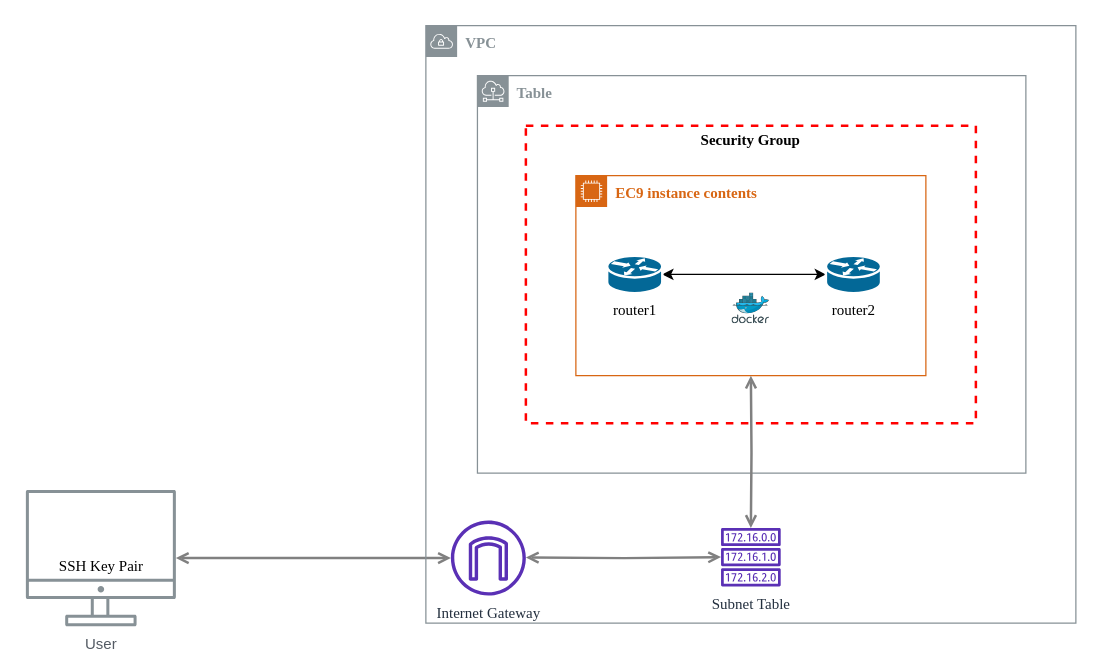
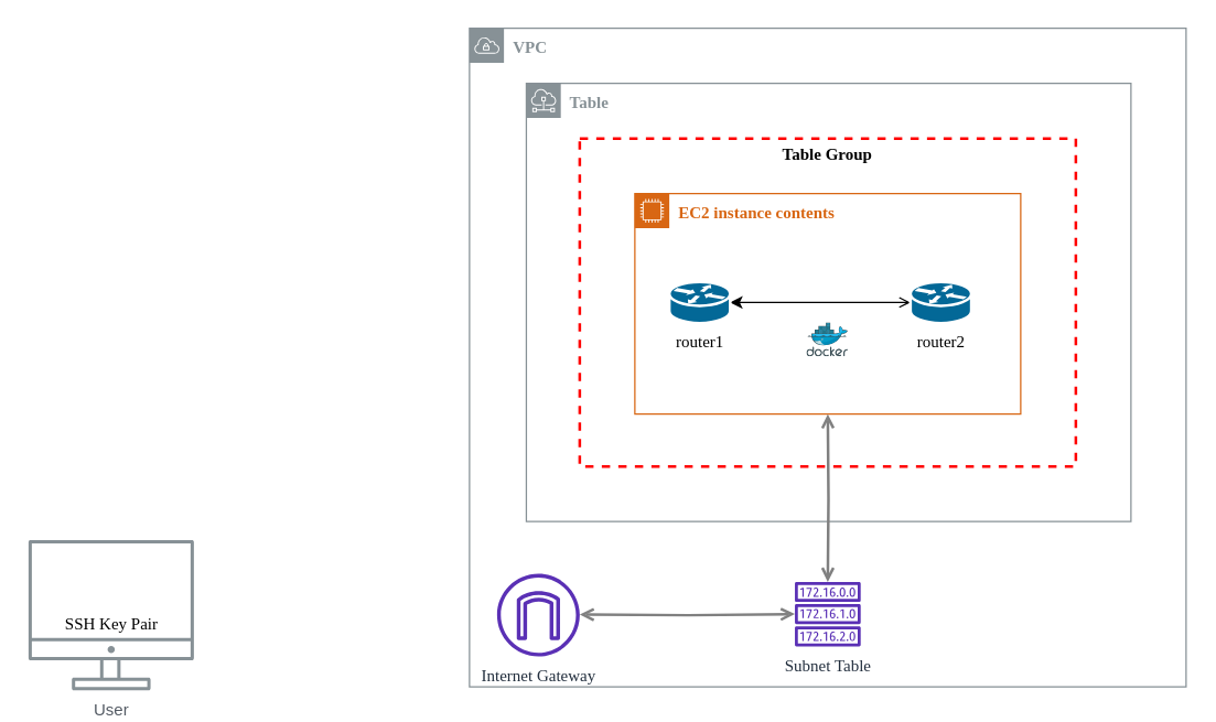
- <mxCell id="2" value="Security Group" style="fontStyle=1;verticalAlign=top;align=center;spacingTop=-2;fillColor=none;rounded=0;whiteSpace=wrap;html=1;strokeColor=#FF0000;strokeWidth=2;dashed=1;container=1;collapsible=0;expand=0;recursiveResize=0;fontFamily=Tahoma;" parent="1" vertex="1"><mxGeometry x="420" y="100" width="360" height="238" as="geometry" /></mxCell>
+ <mxCell id="2" value="Table Group" style="fontStyle=1;verticalAlign=top;align=center;spacingTop=-2;fillColor=none;rounded=0;whiteSpace=wrap;html=1;strokeColor=#FF0000;strokeWidth=2;dashed=1;container=1;collapsible=0;expand=0;recursiveResize=0;fontFamily=Tahoma;" parent="1" vertex="1"><mxGeometry x="420" y="100" width="360" height="238" as="geometry" /></mxCell>
- <mxCell id="3" value="EC9 instance contents" style="points=[[0,0],[0.25,0],[0.5,0],[0.75,0],[1,0],[1,0.25],[1,0.5],[1,0.75],[1,1],[0.75,1],[0.5,1],[0.25,1],[0,1],[0,0.75],[0,0.5],[0,0.25]];outlineConnect=0;gradientColor=none;html=1;whiteSpace=wrap;fontSize=12;fontStyle=1;shape=mxgraph.aws4.group;grIcon=mxgraph.aws4.group_ec2_instance_contents;strokeColor=#D86613;fillColor=none;verticalAlign=top;align=left;spacingLeft=30;fontColor=#D86613;dashed=0;fontFamily=Tahoma;" parent="2" vertex="1"><mxGeometry x="40" y="40" width="280" height="160" as="geometry" /></mxCell>
+ <mxCell id="3" value="EC2 instance contents" style="points=[[0,0],[0.25,0],[0.5,0],[0.75,0],[1,0],[1,0.25],[1,0.5],[1,0.75],[1,1],[0.75,1],[0.5,1],[0.25,1],[0,1],[0,0.75],[0,0.5],[0,0.25]];outlineConnect=0;gradientColor=none;html=1;whiteSpace=wrap;fontSize=12;fontStyle=1;shape=mxgraph.aws4.group;grIcon=mxgraph.aws4.group_ec2_instance_contents;strokeColor=#D86613;fillColor=none;verticalAlign=top;align=left;spacingLeft=30;fontColor=#D86613;dashed=0;fontFamily=Tahoma;" parent="2" vertex="1"><mxGeometry x="40" y="40" width="280" height="160" as="geometry" /></mxCell>
- <mxCell id="10" value="" style="rounded=0;orthogonalLoop=1;jettySize=auto;html=1;startArrow=classic;startFill=1;fontFamily=Tahoma;fontStyle=1" parent="1" source="15" target="14" edge="1"><mxGeometry relative="1" as="geometry"><mxPoint x="556.5" y="220" as="sourcePoint" /><mxPoint x="643.5" y="220" as="targetPoint" /></mxGeometry></mxCell>
+ <mxCell id="10" value="" style="rounded=0;orthogonalLoop=1;jettySize=auto;html=1;startArrow=classic;startFill=1;fontFamily=Tahoma;fontStyle=1;endArrow=open;" parent="1" source="15" target="14" edge="1"><mxGeometry relative="1" as="geometry"><mxPoint x="556.5" y="220" as="sourcePoint" /><mxPoint x="643.5" y="220" as="targetPoint" /></mxGeometry></mxCell>
- <mxCell id="4" style="edgeStyle=orthogonalEdgeStyle;rounded=0;orthogonalLoop=1;jettySize=auto;html=1;startArrow=open;startFill=0;endArrow=open;endFill=0;strokeWidth=2;strokeColor=#808080;" parent="1" source="5" target="8" edge="1"><mxGeometry relative="1" as="geometry"><Array as="points" /><mxPoint x="490" y="720" as="targetPoint" /></mxGeometry></mxCell>
